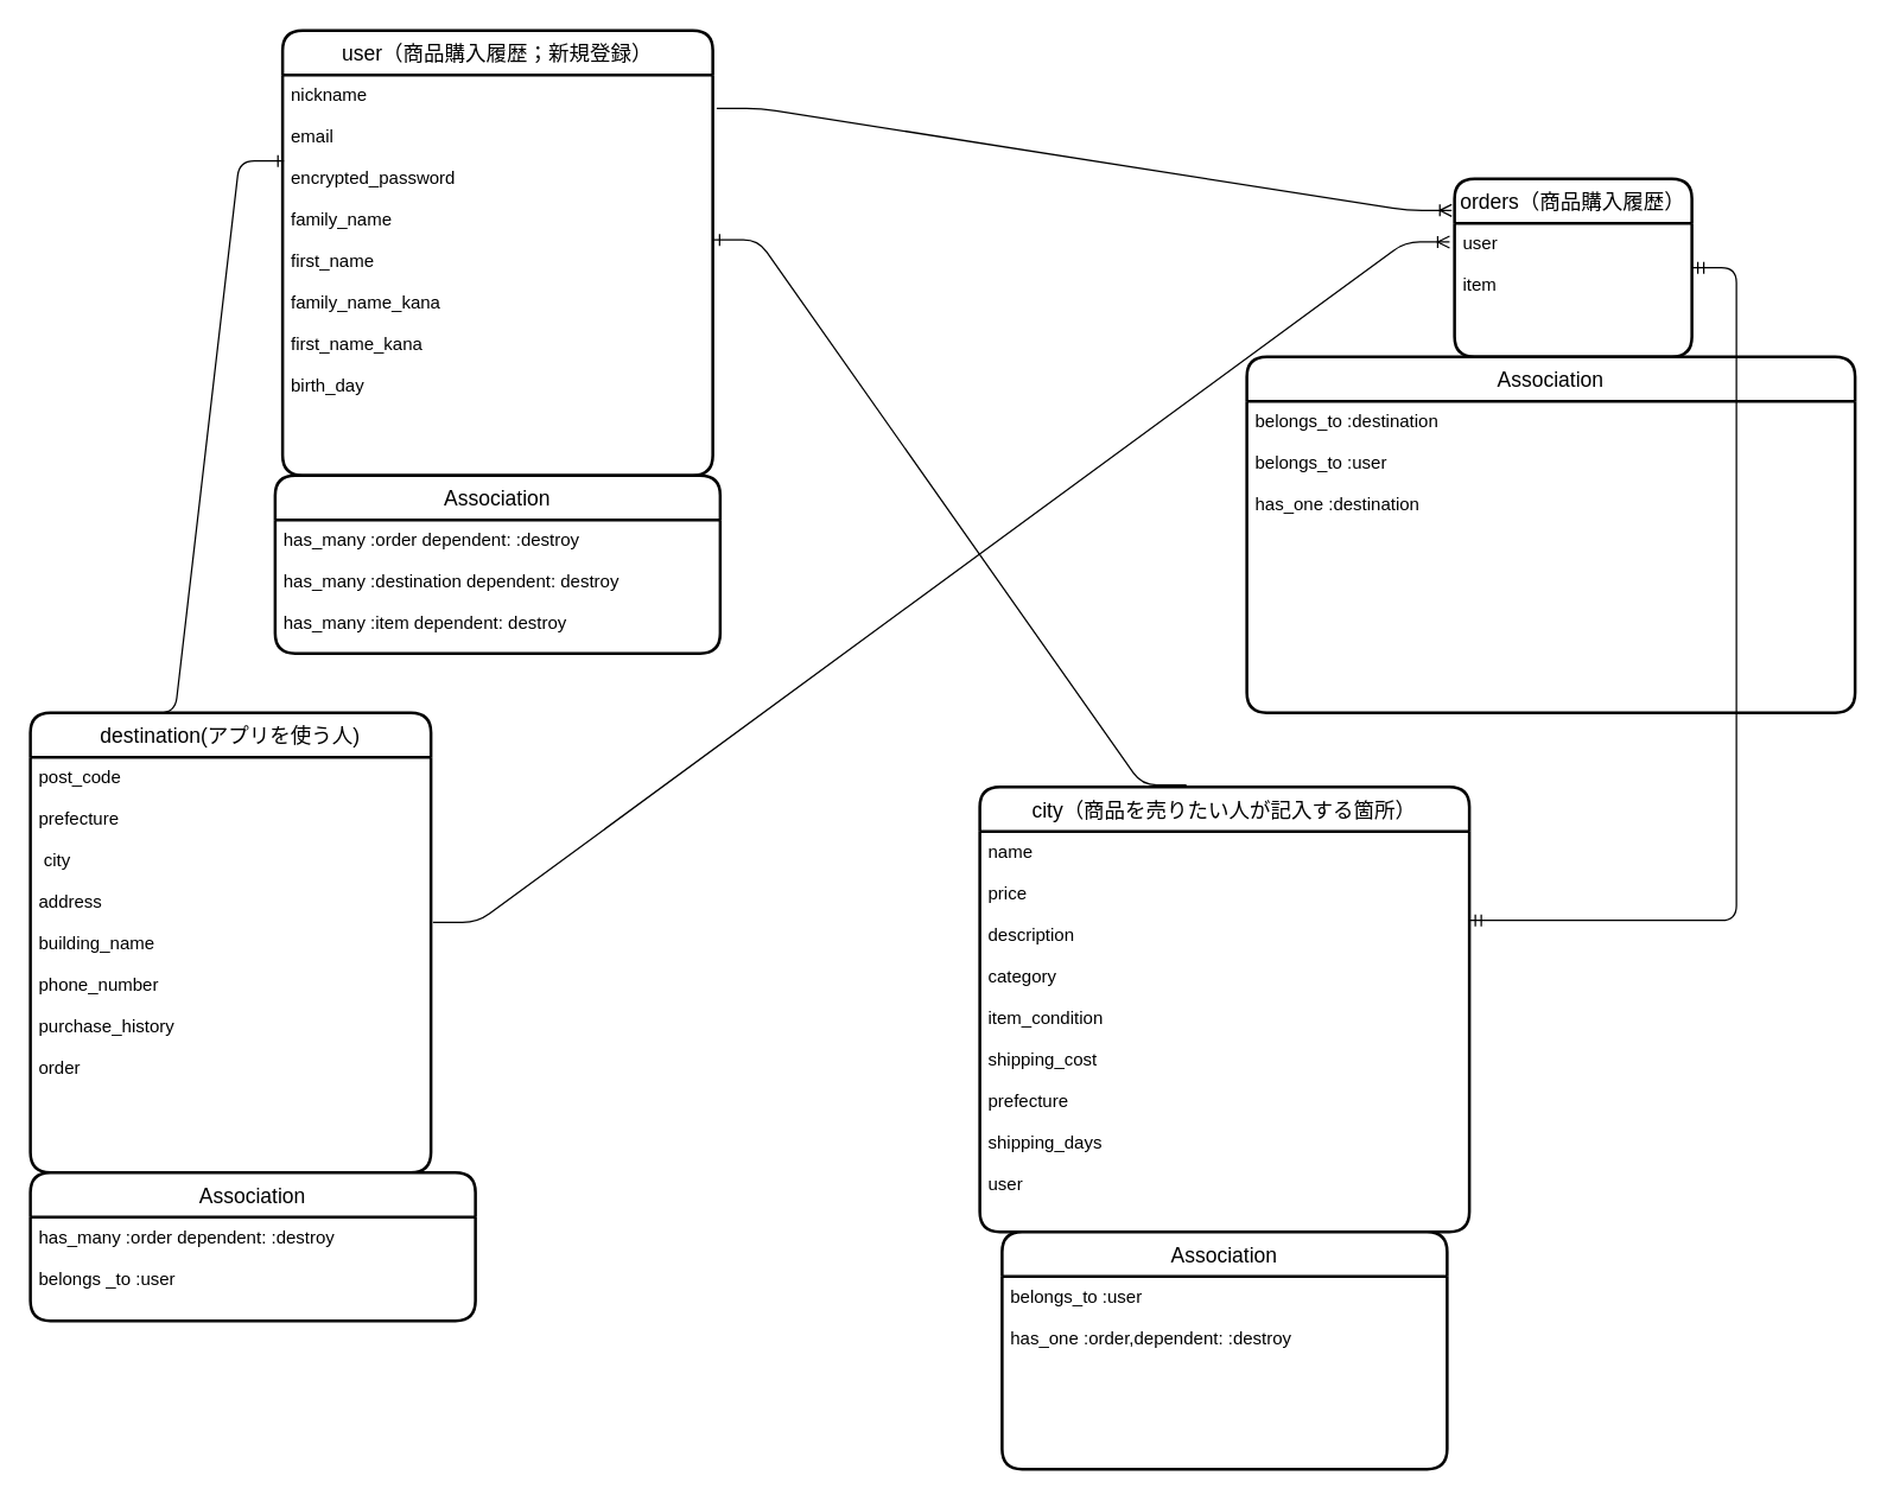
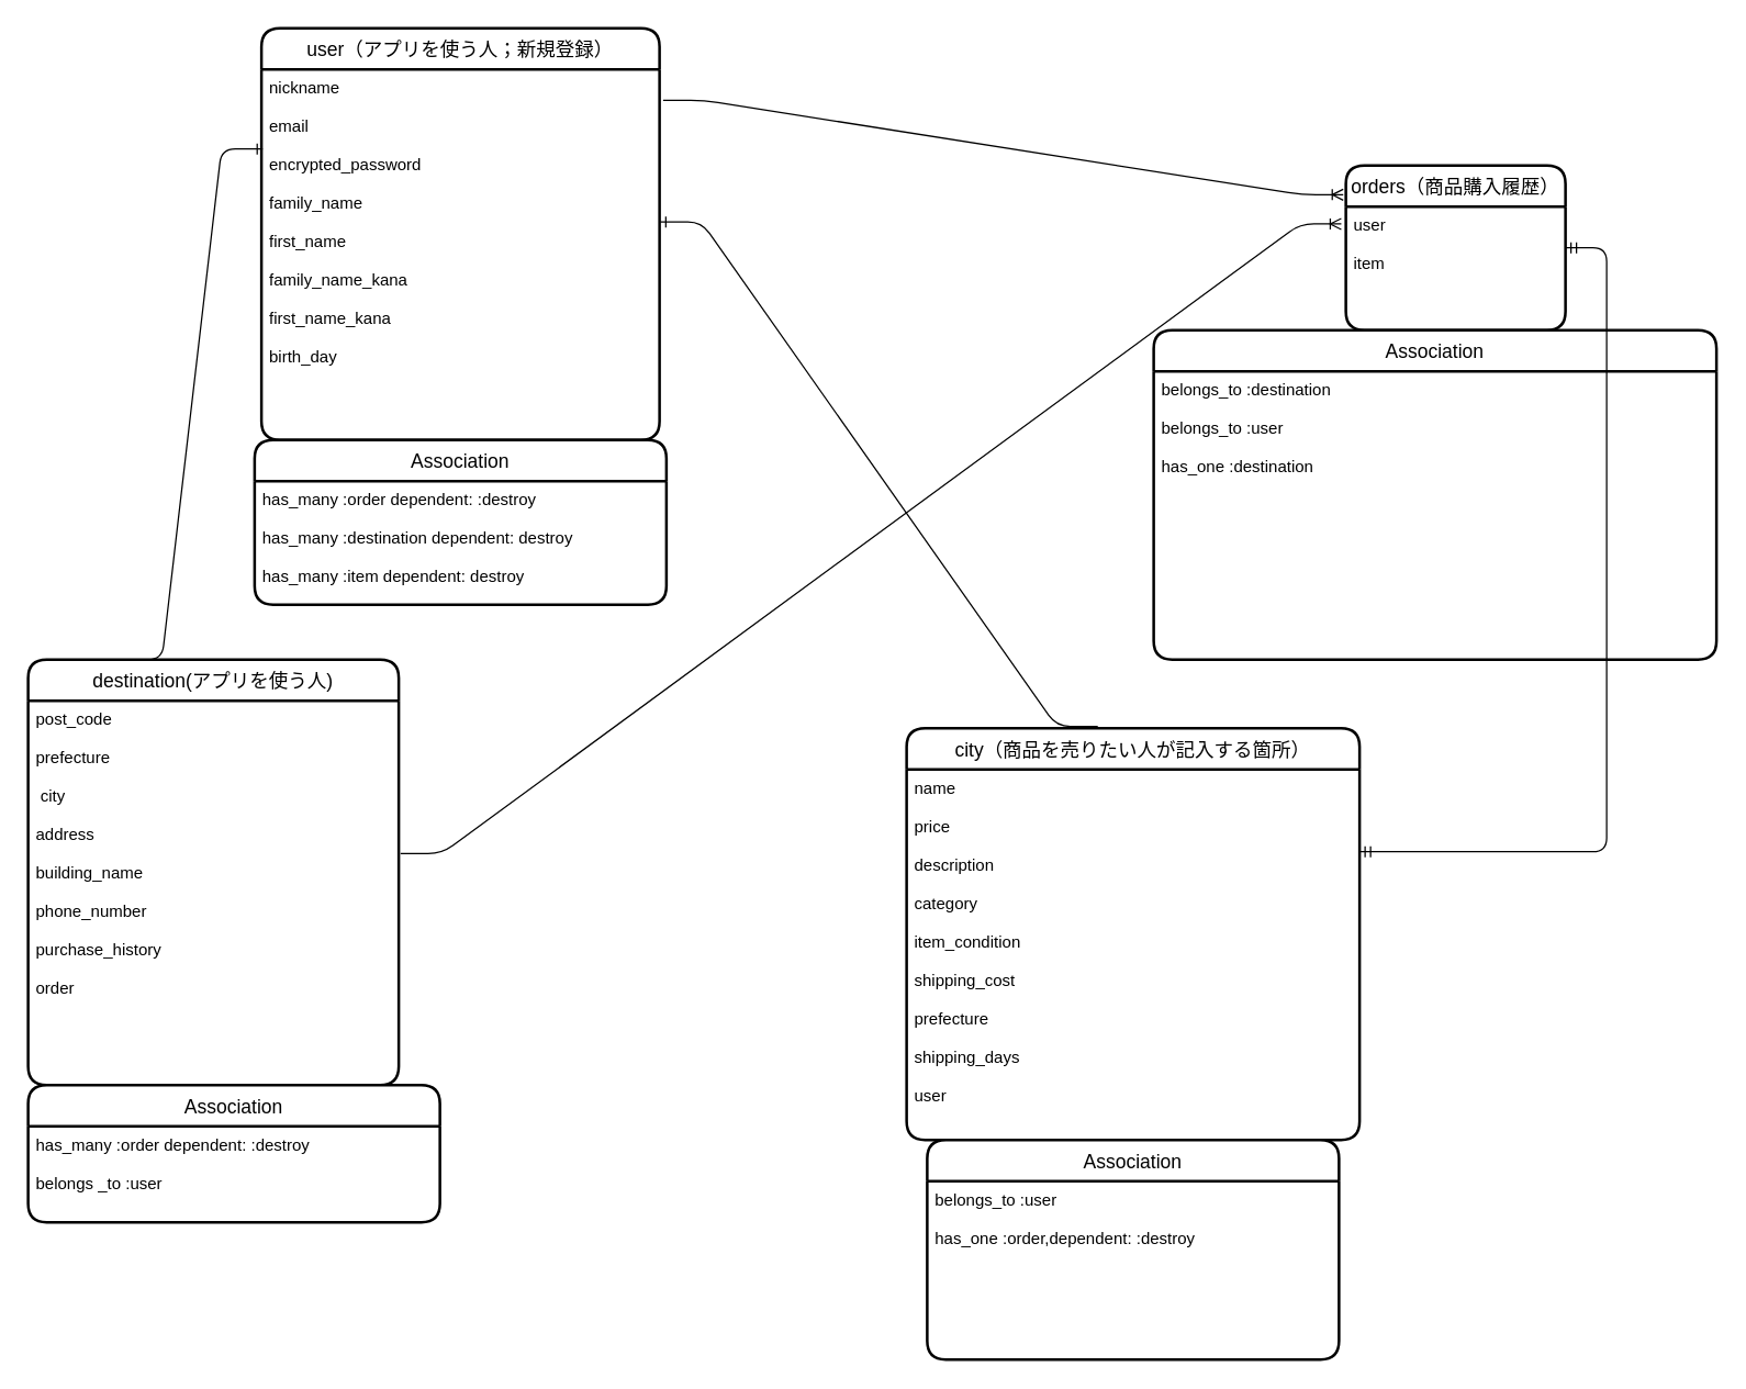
- <mxCell id="8" value="user（商品購入履歴；新規登録）" style="swimlane;childLayout=stackLayout;horizontal=1;startSize=30;horizontalStack=0;rounded=1;fontSize=14;fontStyle=0;strokeWidth=2;resizeParent=0;resizeLast=1;shadow=0;dashed=0;align=center;" parent="1" vertex="1"><mxGeometry x="190" y="20" width="290" height="300" as="geometry" /></mxCell>
+ <mxCell id="8" value="user（アプリを使う人；新規登録）" style="swimlane;childLayout=stackLayout;horizontal=1;startSize=30;horizontalStack=0;rounded=1;fontSize=14;fontStyle=0;strokeWidth=2;resizeParent=0;resizeLast=1;shadow=0;dashed=0;align=center;" parent="1" vertex="1"><mxGeometry x="190" y="20" width="290" height="300" as="geometry" /></mxCell>
